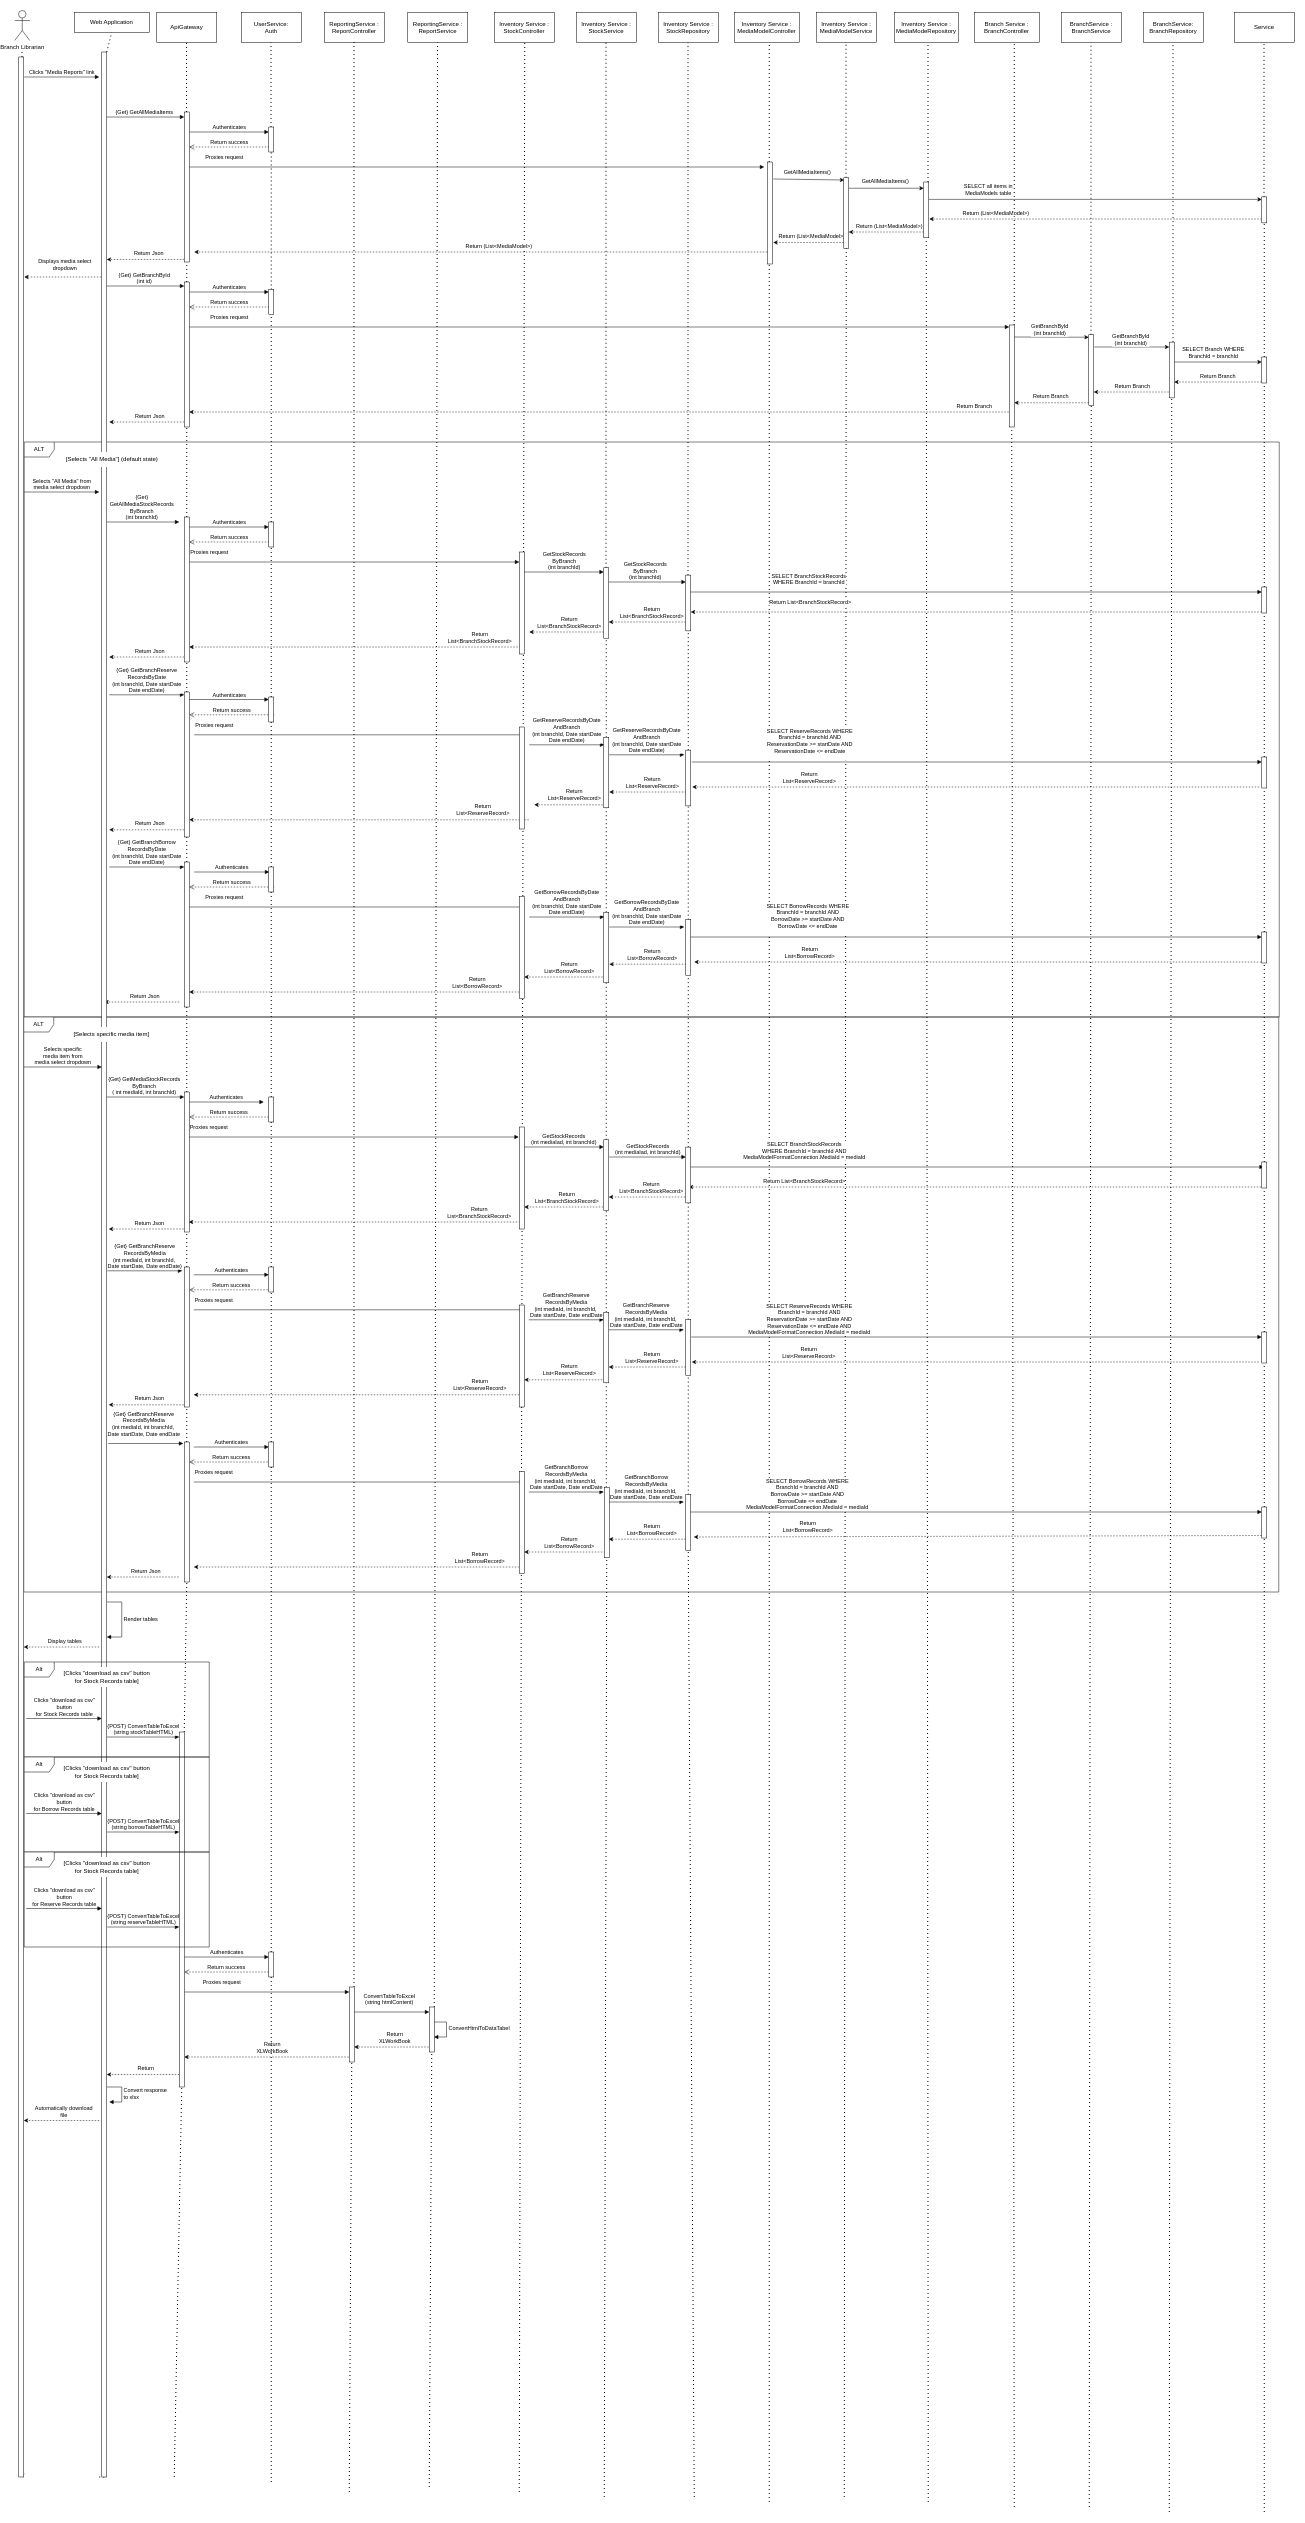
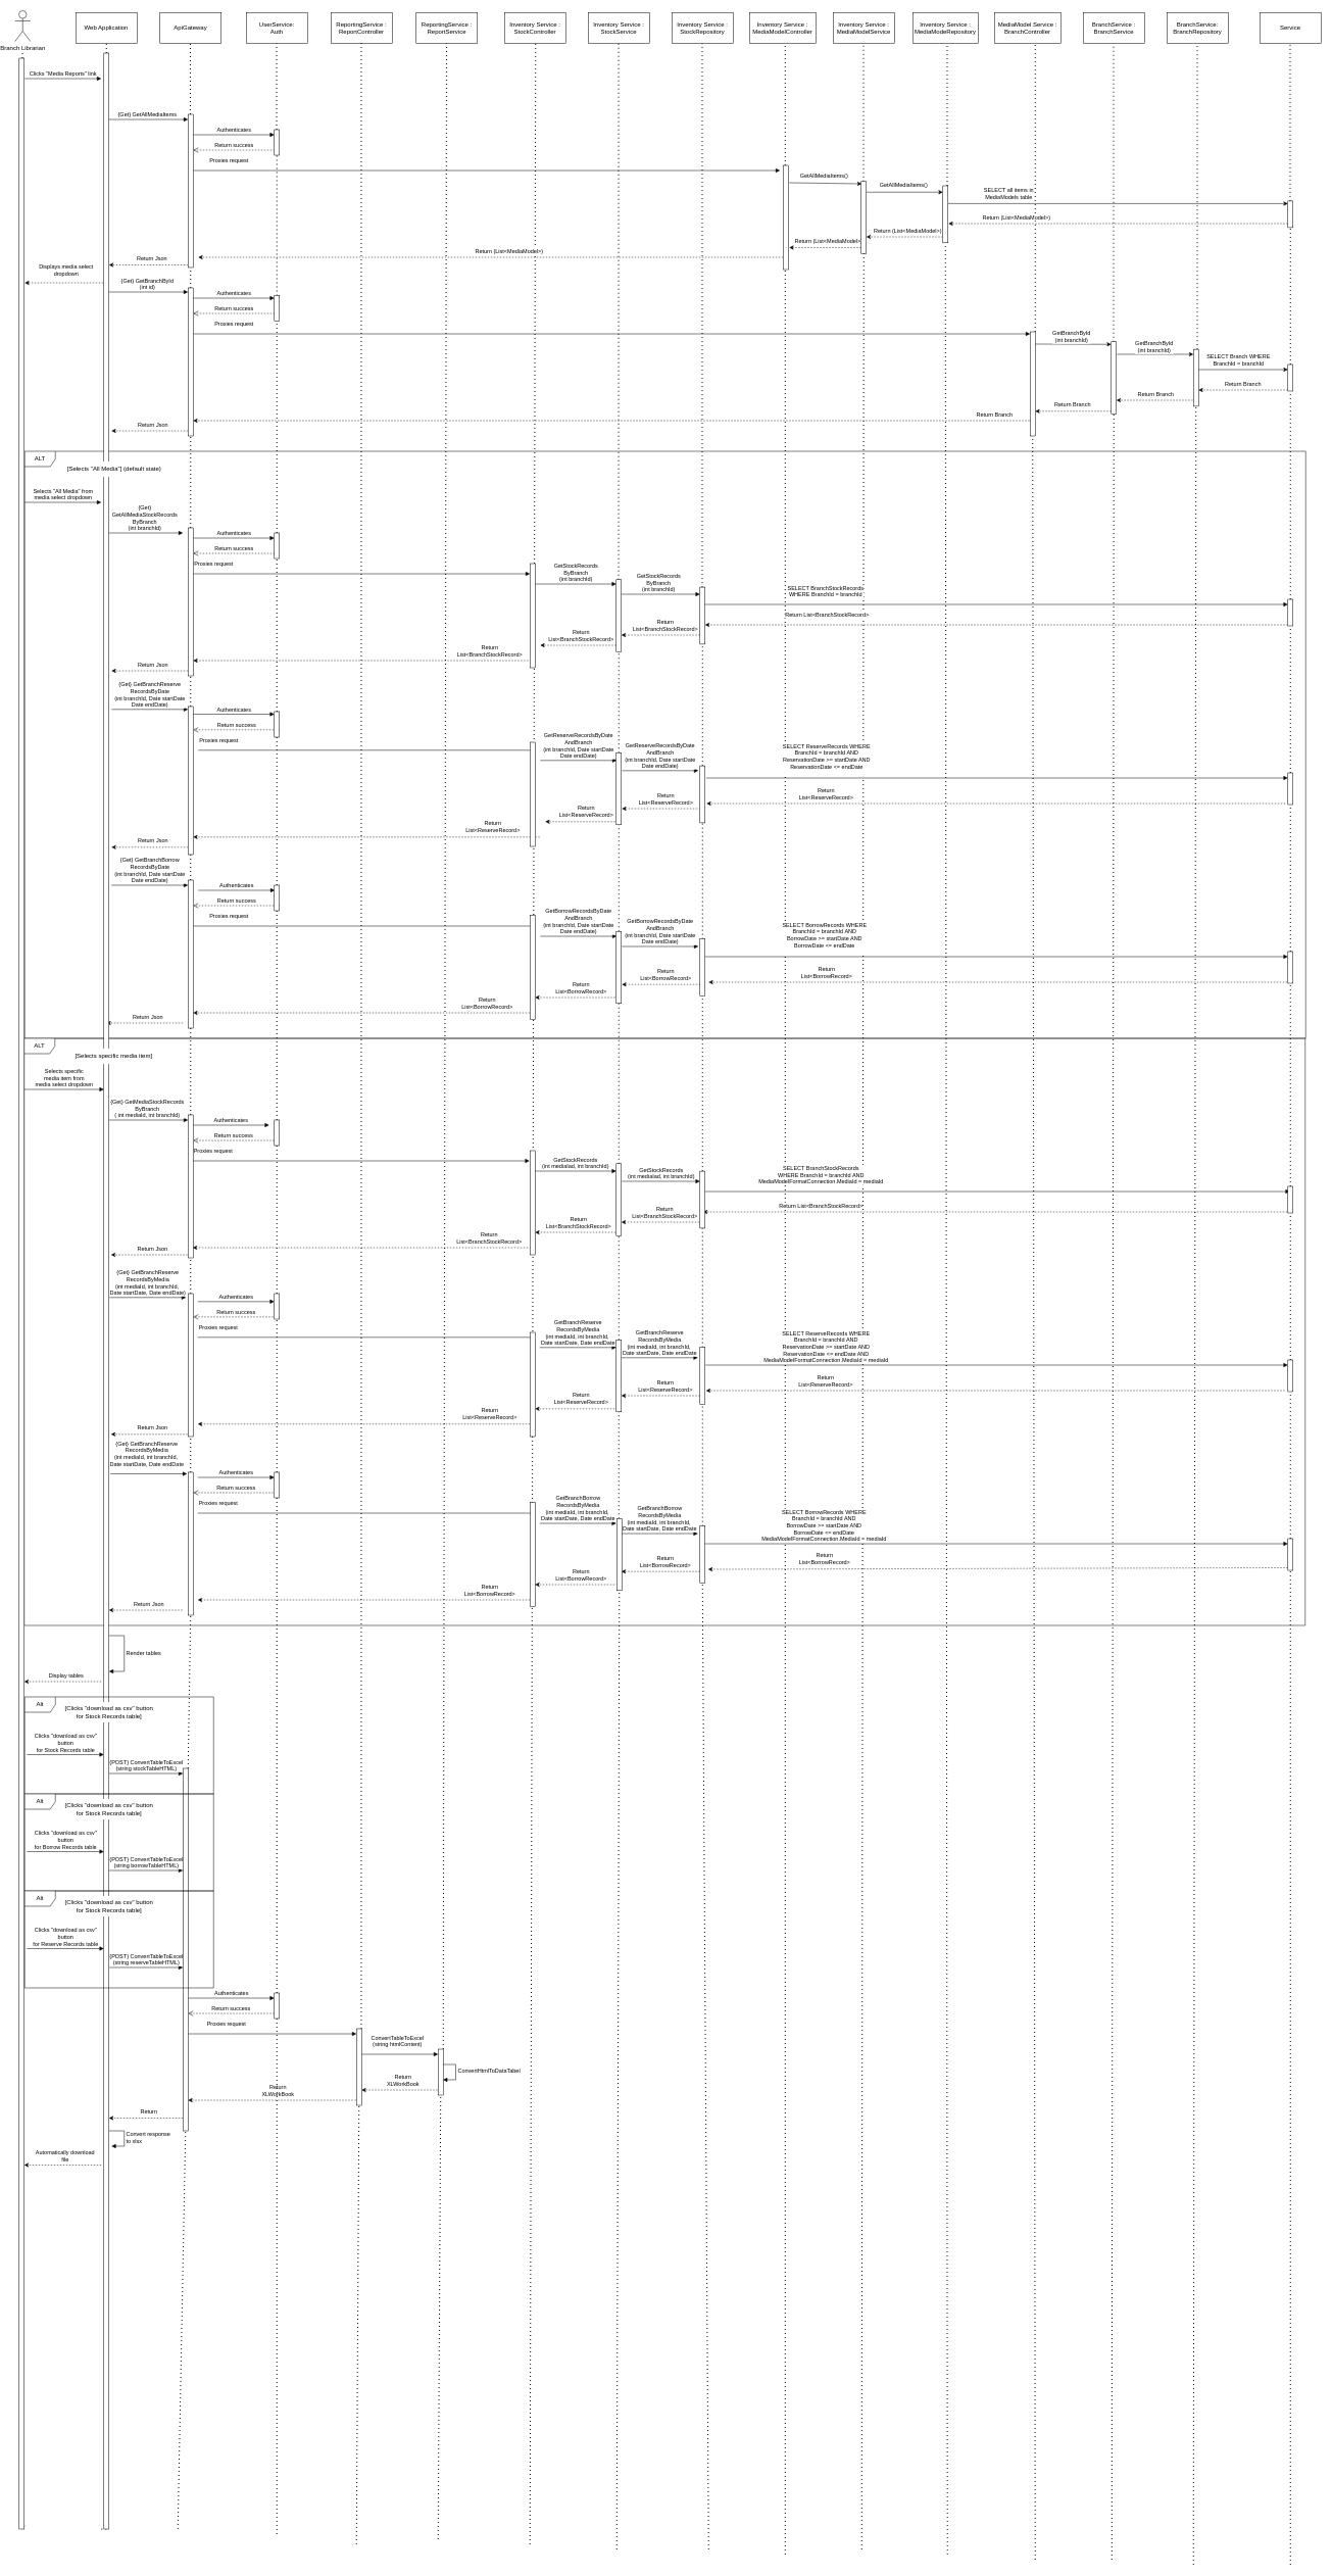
- <mxCell id="3" value="Web Application" style="rounded=0;whiteSpace=wrap;html=1;" vertex="1" parent="1"><mxGeometry x="139" y="24" width="150" height="40" as="geometry" /></mxCell>
+ <mxCell id="3" value="Web Application" style="rounded=0;whiteSpace=wrap;html=1;" vertex="1" parent="1"><mxGeometry x="139" y="24" width="120" height="60" as="geometry" /></mxCell>
- <mxCell id="28" value="&lt;div&gt;Branch Service :&lt;/div&gt;&lt;div&gt;BranchController&lt;br&gt;&lt;/div&gt;" style="rounded=0;whiteSpace=wrap;html=1;" vertex="1" parent="1"><mxGeometry x="1939" y="24" width="130" height="60" as="geometry" /></mxCell>
+ <mxCell id="28" value="&lt;div&gt;MediaModel Service :&lt;/div&gt;&lt;div&gt;BranchController&lt;br&gt;&lt;/div&gt;" style="rounded=0;whiteSpace=wrap;html=1;" vertex="1" parent="1"><mxGeometry x="1939" y="24" width="130" height="60" as="geometry" /></mxCell>
